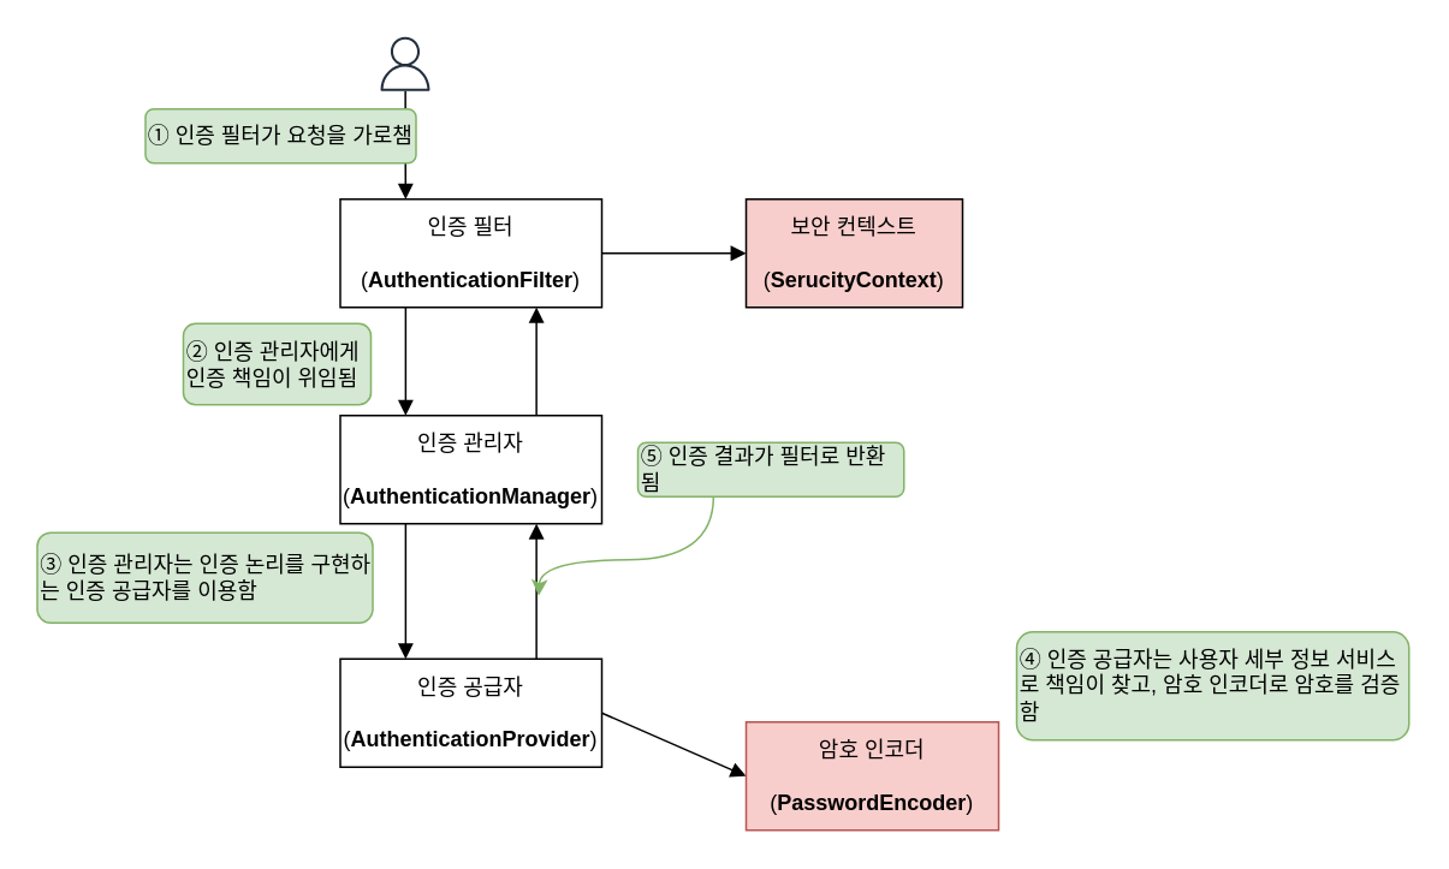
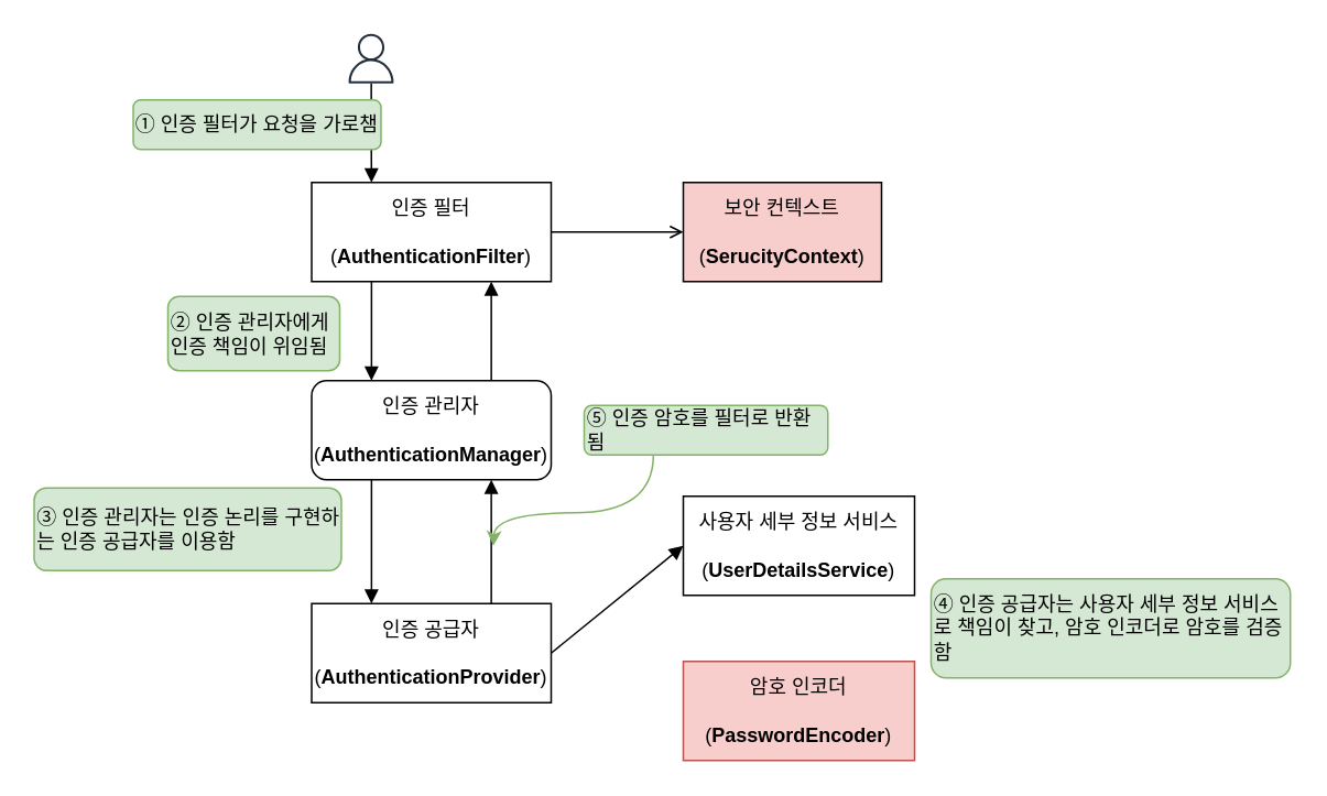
- <mxCell id="5" style="edgeStyle=orthogonalEdgeStyle;rounded=0;orthogonalLoop=1;jettySize=auto;html=1;exitX=1;exitY=0.5;exitDx=0;exitDy=0;entryX=0;entryY=0.5;entryDx=0;entryDy=0;endArrow=block;endFill=1;" edge="1" parent="1" source="6" target="14"><mxGeometry relative="1" as="geometry" /></mxCell>
+ <mxCell id="5" style="edgeStyle=orthogonalEdgeStyle;rounded=0;orthogonalLoop=1;jettySize=auto;html=1;exitX=1;exitY=0.5;exitDx=0;exitDy=0;entryX=0;entryY=0.5;entryDx=0;entryDy=0;endArrow=open;endFill=1;" edge="1" parent="1" source="6" target="14"><mxGeometry relative="1" as="geometry" /></mxCell>
- <mxCell id="9" value="인증 관리자&lt;br&gt;&lt;br&gt;(&lt;b&gt;AuthenticationManager&lt;/b&gt;)" style="rounded=0;whiteSpace=wrap;html=1;" vertex="1" parent="1"><mxGeometry x="188" y="230" width="145" height="60" as="geometry" /></mxCell>
+ <mxCell id="9" value="인증 관리자&lt;br&gt;&lt;br&gt;(&lt;b&gt;AuthenticationManager&lt;/b&gt;)" style="whiteSpace=wrap;html=1;rounded=1;" vertex="1" parent="1"><mxGeometry x="188" y="230" width="145" height="60" as="geometry" /></mxCell>
- <mxCell id="22" value="⑤ 인증 결과가 필터로 반환됨" style="text;html=1;strokeColor=#82b366;fillColor=#d5e8d4;align=left;verticalAlign=middle;whiteSpace=wrap;rounded=1;" vertex="1" parent="1"><mxGeometry x="353" y="245" width="147.5" height="30" as="geometry" /></mxCell>
+ <mxCell id="22" value="⑤ 인증 암호를 필터로 반환됨" style="text;html=1;strokeColor=#82b366;fillColor=#d5e8d4;align=left;verticalAlign=middle;whiteSpace=wrap;rounded=1;" vertex="1" parent="1"><mxGeometry x="353" y="245" width="147.5" height="30" as="geometry" /></mxCell>
+ <mxCell id="15" value="사용자 세부 정보 서비스&lt;br&gt;&lt;br&gt;(&lt;b&gt;UserDetailsService&lt;/b&gt;)" style="rounded=0;whiteSpace=wrap;html=1;" vertex="1" parent="1"><mxGeometry x="413" y="300" width="140" height="60" as="geometry" /></mxCell>
+ <mxCell id="11" style="rounded=0;orthogonalLoop=1;jettySize=auto;html=1;exitX=1;exitY=0.5;exitDx=0;exitDy=0;entryX=0;entryY=0.5;entryDx=0;entryDy=0;endArrow=block;endFill=1;" edge="1" parent="1" source="13" target="15"><mxGeometry relative="1" as="geometry" /></mxCell>
- <mxCell id="12" style="rounded=0;orthogonalLoop=1;jettySize=auto;html=1;entryX=0;entryY=0.5;entryDx=0;entryDy=0;exitX=1;exitY=0.5;exitDx=0;exitDy=0;endArrow=block;endFill=1;" edge="1" parent="1" source="13" target="16"><mxGeometry relative="1" as="geometry" /></mxCell>
